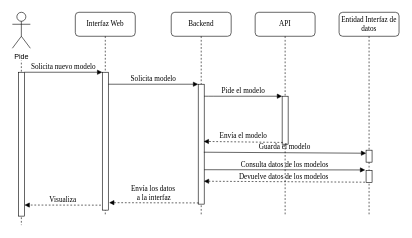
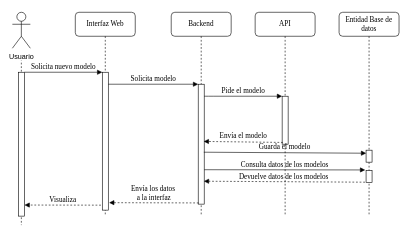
- <mxCell id="7" value="&lt;span style=&quot;color: rgb(0, 0, 0);&quot;&gt;Entidad Interfaz de datos&lt;/span&gt;" style="shape=umlLifeline;perimeter=lifelinePerimeter;whiteSpace=wrap;html=1;container=1;collapsible=0;recursiveResize=0;outlineConnect=0;rounded=1;shadow=0;comic=0;labelBackgroundColor=none;strokeWidth=1;fontFamily=Verdana;fontSize=12;align=center;" vertex="1" parent="1"><mxGeometry x="565" y="20" width="100" height="340" as="geometry" /></mxCell>
+ <mxCell id="7" value="&lt;span style=&quot;color: rgb(0, 0, 0);&quot;&gt;Entidad Base de datos&lt;/span&gt;" style="shape=umlLifeline;perimeter=lifelinePerimeter;whiteSpace=wrap;html=1;container=1;collapsible=0;recursiveResize=0;outlineConnect=0;rounded=1;shadow=0;comic=0;labelBackgroundColor=none;strokeWidth=1;fontFamily=Verdana;fontSize=12;align=center;" vertex="1" parent="1"><mxGeometry x="565" y="20" width="100" height="340" as="geometry" /></mxCell>
- <mxCell id="23" value="Pide" style="shape=umlActor;verticalLabelPosition=bottom;verticalAlign=top;html=1;outlineConnect=0;perimeterSpacing=20;labelBackgroundColor=default;fillColor=default;gradientColor=none;shadow=0;" vertex="1" parent="1"><mxGeometry x="20" y="20" width="30" height="60" as="geometry" /></mxCell>
+ <mxCell id="23" value="Usuario" style="shape=umlActor;verticalLabelPosition=bottom;verticalAlign=top;html=1;outlineConnect=0;perimeterSpacing=20;labelBackgroundColor=default;fillColor=default;gradientColor=none;shadow=0;" vertex="1" parent="1"><mxGeometry x="20" y="20" width="30" height="60" as="geometry" /></mxCell>
